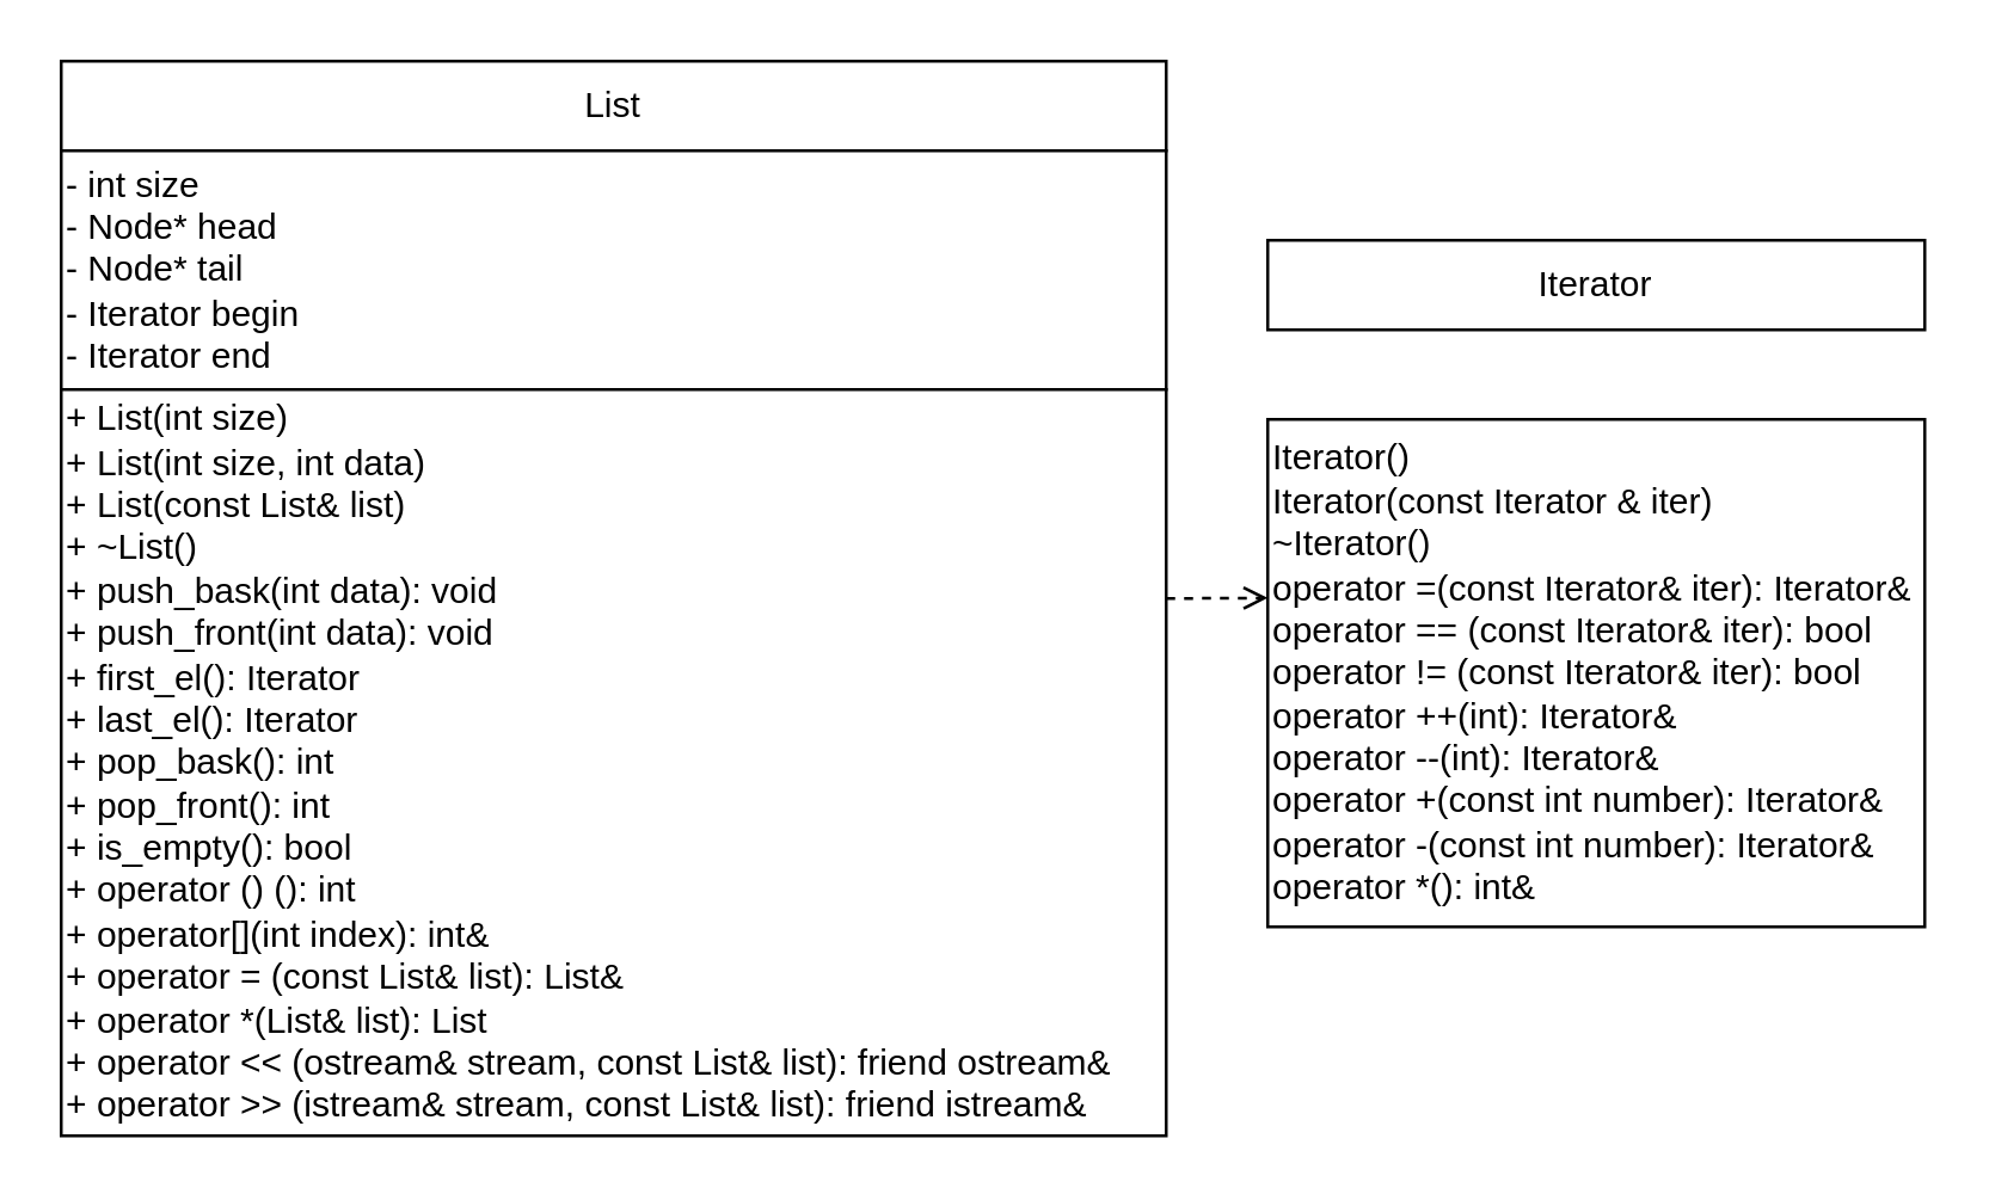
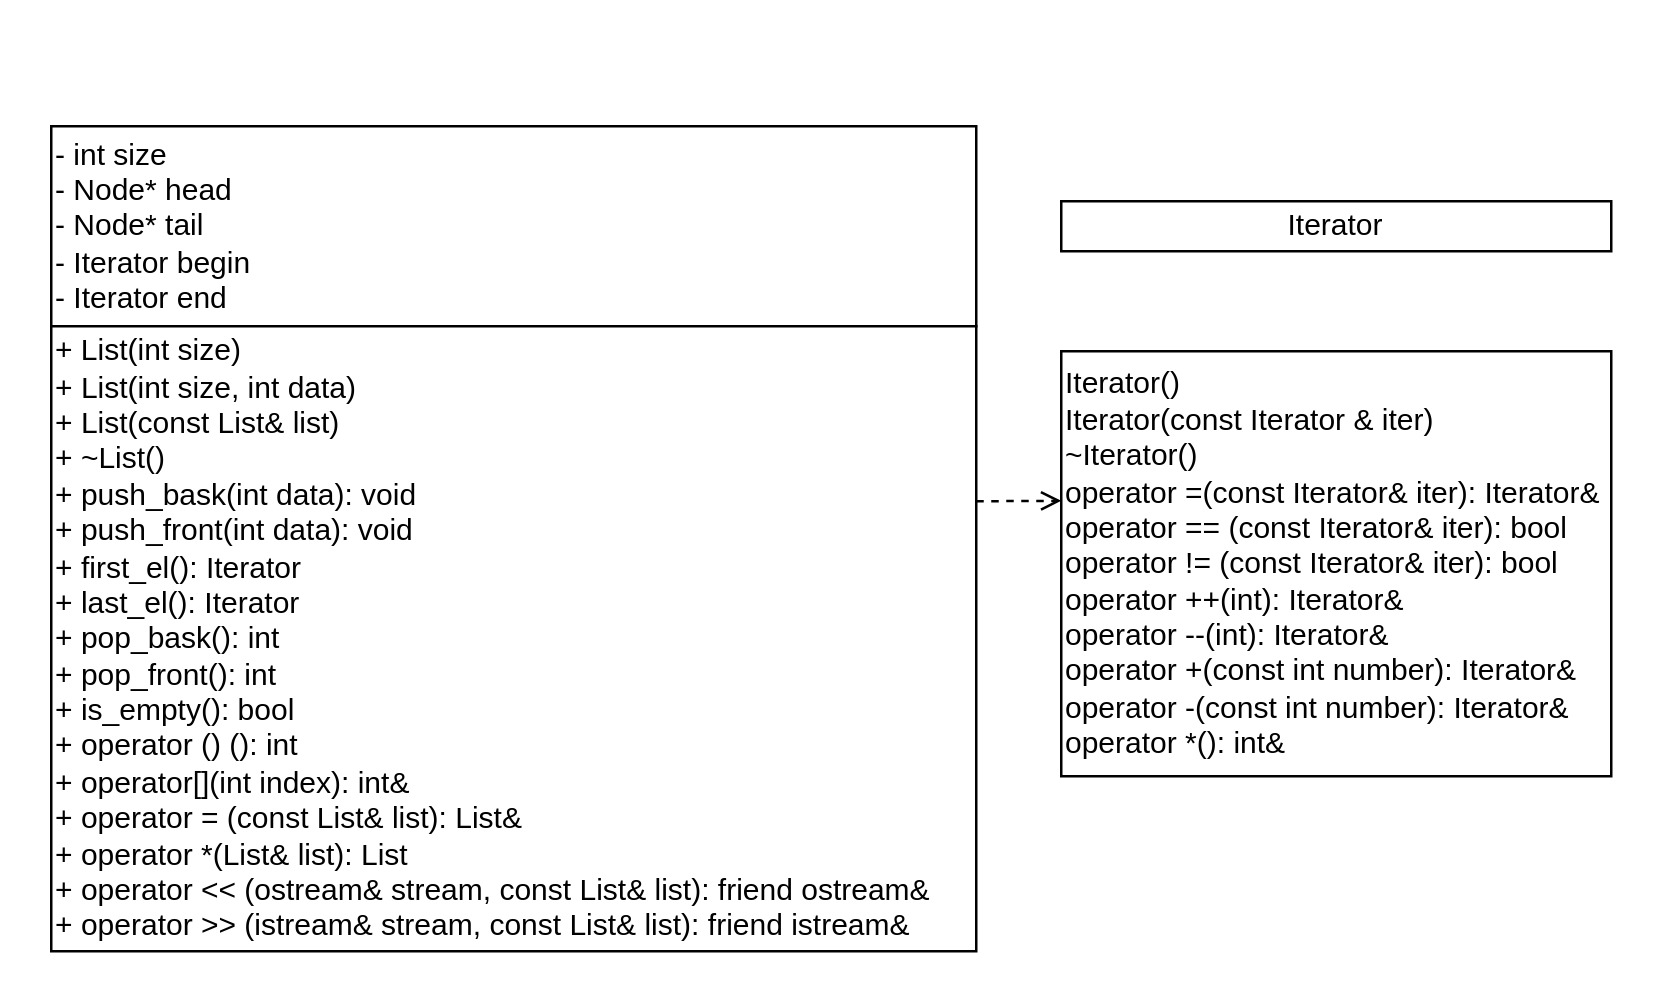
- <mxCell id="2" value="List" style="rounded=0;whiteSpace=wrap;html=1;" vertex="1" parent="1"><mxGeometry x="20" y="20" width="370" height="30" as="geometry" /></mxCell>
- <mxCell id="5" value="Iterator" style="rounded=0;whiteSpace=wrap;html=1;" vertex="1" parent="1"><mxGeometry x="424" y="80" width="220" height="30" as="geometry" /></mxCell>
+ <mxCell id="5" value="Iterator" style="rounded=0;whiteSpace=wrap;html=1;" vertex="1" parent="1"><mxGeometry x="424" y="80" width="220" height="20" as="geometry" /></mxCell>
